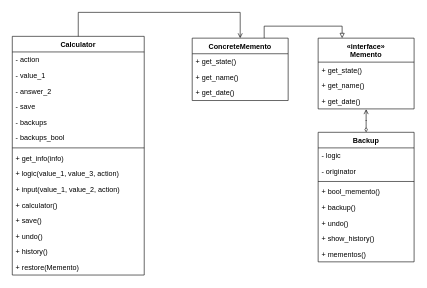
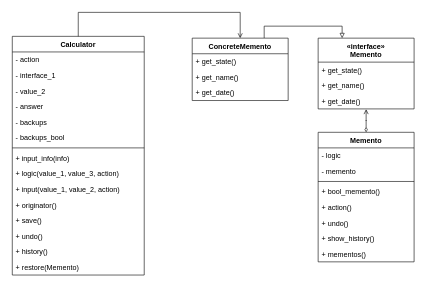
- <mxCell id="14" value="- value_1" style="text;strokeColor=none;fillColor=none;align=left;verticalAlign=top;spacingLeft=4;spacingRight=4;overflow=hidden;rotatable=0;points=[[0,0.5],[1,0.5]];portConstraint=eastwest;" vertex="1" parent="12"><mxGeometry y="52" width="220" height="26" as="geometry" /></mxCell>
+ <mxCell id="14" value="- interface_1" style="text;strokeColor=none;fillColor=none;align=left;verticalAlign=top;spacingLeft=4;spacingRight=4;overflow=hidden;rotatable=0;points=[[0,0.5],[1,0.5]];portConstraint=eastwest;" vertex="1" parent="12"><mxGeometry y="52" width="220" height="26" as="geometry" /></mxCell>
- <mxCell id="15" value="- answer_2" style="text;strokeColor=none;fillColor=none;align=left;verticalAlign=top;spacingLeft=4;spacingRight=4;overflow=hidden;rotatable=0;points=[[0,0.5],[1,0.5]];portConstraint=eastwest;" vertex="1" parent="12"><mxGeometry y="78" width="220" height="26" as="geometry" /></mxCell>
+ <mxCell id="15" value="- value_2" style="text;strokeColor=none;fillColor=none;align=left;verticalAlign=top;spacingLeft=4;spacingRight=4;overflow=hidden;rotatable=0;points=[[0,0.5],[1,0.5]];portConstraint=eastwest;" vertex="1" parent="12"><mxGeometry y="78" width="220" height="26" as="geometry" /></mxCell>
- <mxCell id="16" value="- save" style="text;strokeColor=none;fillColor=none;align=left;verticalAlign=top;spacingLeft=4;spacingRight=4;overflow=hidden;rotatable=0;points=[[0,0.5],[1,0.5]];portConstraint=eastwest;" vertex="1" parent="12"><mxGeometry y="104" width="220" height="26" as="geometry" /></mxCell>
+ <mxCell id="16" value="- answer" style="text;strokeColor=none;fillColor=none;align=left;verticalAlign=top;spacingLeft=4;spacingRight=4;overflow=hidden;rotatable=0;points=[[0,0.5],[1,0.5]];portConstraint=eastwest;" vertex="1" parent="12"><mxGeometry y="104" width="220" height="26" as="geometry" /></mxCell>
- <mxCell id="3" value="Backup" style="swimlane;fontStyle=1;align=center;verticalAlign=top;childLayout=stackLayout;horizontal=1;startSize=26;horizontalStack=0;resizeParent=1;resizeParentMax=0;resizeLast=0;collapsible=1;marginBottom=0;" vertex="1" parent="1"><mxGeometry x="530" y="220" width="160" height="216" as="geometry" /></mxCell>
+ <mxCell id="3" value="Memento" style="swimlane;fontStyle=1;align=center;verticalAlign=top;childLayout=stackLayout;horizontal=1;startSize=26;horizontalStack=0;resizeParent=1;resizeParentMax=0;resizeLast=0;collapsible=1;marginBottom=0;" vertex="1" parent="1"><mxGeometry x="530" y="220" width="160" height="216" as="geometry" /></mxCell>
- <mxCell id="20" value="+ get_info(info)" style="text;strokeColor=none;fillColor=none;align=left;verticalAlign=top;spacingLeft=4;spacingRight=4;overflow=hidden;rotatable=0;points=[[0,0.5],[1,0.5]];portConstraint=eastwest;" vertex="1" parent="12"><mxGeometry y="190" width="220" height="26" as="geometry" /></mxCell>
+ <mxCell id="20" value="+ input_info(info)" style="text;strokeColor=none;fillColor=none;align=left;verticalAlign=top;spacingLeft=4;spacingRight=4;overflow=hidden;rotatable=0;points=[[0,0.5],[1,0.5]];portConstraint=eastwest;" vertex="1" parent="12"><mxGeometry y="190" width="220" height="26" as="geometry" /></mxCell>
- <mxCell id="5" value="- originator" style="text;strokeColor=none;fillColor=none;align=left;verticalAlign=top;spacingLeft=4;spacingRight=4;overflow=hidden;rotatable=0;points=[[0,0.5],[1,0.5]];portConstraint=eastwest;" vertex="1" parent="3"><mxGeometry y="52" width="160" height="26" as="geometry" /></mxCell>
+ <mxCell id="5" value="- memento" style="text;strokeColor=none;fillColor=none;align=left;verticalAlign=top;spacingLeft=4;spacingRight=4;overflow=hidden;rotatable=0;points=[[0,0.5],[1,0.5]];portConstraint=eastwest;" vertex="1" parent="3"><mxGeometry y="52" width="160" height="26" as="geometry" /></mxCell>
- <mxCell id="23" value="+ calculator()" style="text;strokeColor=none;fillColor=none;align=left;verticalAlign=top;spacingLeft=4;spacingRight=4;overflow=hidden;rotatable=0;points=[[0,0.5],[1,0.5]];portConstraint=eastwest;" vertex="1" parent="12"><mxGeometry y="268" width="220" height="26" as="geometry" /></mxCell>
+ <mxCell id="23" value="+ originator()" style="text;strokeColor=none;fillColor=none;align=left;verticalAlign=top;spacingLeft=4;spacingRight=4;overflow=hidden;rotatable=0;points=[[0,0.5],[1,0.5]];portConstraint=eastwest;" vertex="1" parent="12"><mxGeometry y="268" width="220" height="26" as="geometry" /></mxCell>
- <mxCell id="8" value="+ backup()" style="text;strokeColor=none;fillColor=none;align=left;verticalAlign=top;spacingLeft=4;spacingRight=4;overflow=hidden;rotatable=0;points=[[0,0.5],[1,0.5]];portConstraint=eastwest;" vertex="1" parent="3"><mxGeometry y="112" width="160" height="26" as="geometry" /></mxCell>
+ <mxCell id="8" value="+ action()" style="text;strokeColor=none;fillColor=none;align=left;verticalAlign=top;spacingLeft=4;spacingRight=4;overflow=hidden;rotatable=0;points=[[0,0.5],[1,0.5]];portConstraint=eastwest;" vertex="1" parent="3"><mxGeometry y="112" width="160" height="26" as="geometry" /></mxCell>
